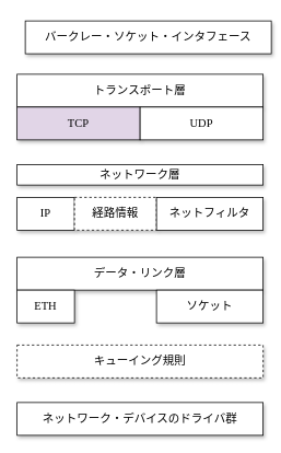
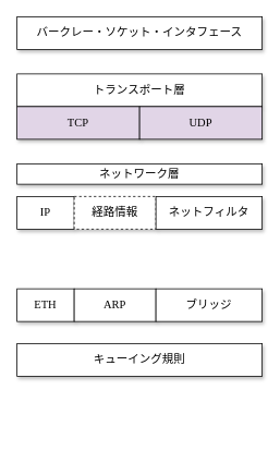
- <mxCell id="2" value="&lt;font style=&quot;font-size: 14px&quot; face=&quot;ヒラギノ角ゴ Pro W5&quot;&gt;バークレー・ソケット・インタフェース&lt;/font&gt;" style="rounded=0;whiteSpace=wrap;html=1;shadow=1;glass=0;" vertex="1" parent="1"><mxGeometry x="30" y="25" width="300" height="40" as="geometry" /></mxCell>
+ <mxCell id="2" value="&lt;font style=&quot;font-size: 14px&quot; face=&quot;ヒラギノ角ゴ Pro W5&quot;&gt;バークレー・ソケット・インタフェース&lt;/font&gt;" style="rounded=0;whiteSpace=wrap;html=1;shadow=1;glass=0;" vertex="1" parent="1"><mxGeometry x="20" y="20" width="300" height="40" as="geometry" /></mxCell>
- <mxCell id="5" value="&lt;font face=&quot;ヒラギノ角ゴ Pro W5&quot;&gt;&lt;span style=&quot;font-size: 14px&quot;&gt;UDP&lt;br&gt;&lt;/span&gt;&lt;/font&gt;" style="rounded=0;whiteSpace=wrap;html=1;shadow=1;glass=0;" vertex="1" parent="1"><mxGeometry x="170" y="130" width="150" height="40" as="geometry" /></mxCell>
+ <mxCell id="5" value="&lt;font face=&quot;ヒラギノ角ゴ Pro W5&quot;&gt;&lt;span style=&quot;font-size: 14px&quot;&gt;UDP&lt;br&gt;&lt;/span&gt;&lt;/font&gt;" style="rounded=0;whiteSpace=wrap;html=1;shadow=1;glass=0;fillColor=#e1d5e7;" vertex="1" parent="1"><mxGeometry x="170" y="130" width="150" height="40" as="geometry" /></mxCell>
- <mxCell id="10" value="&lt;font style=&quot;font-size: 14px&quot; face=&quot;ヒラギノ角ゴ Pro W5&quot;&gt;データ・リンク層&lt;/font&gt;" style="rounded=0;whiteSpace=wrap;html=1;shadow=1;glass=0;" vertex="1" parent="1"><mxGeometry x="20" y="313" width="300" height="40" as="geometry" /></mxCell>
+ <mxCell id="12" value="&lt;font face=&quot;ヒラギノ角ゴ Pro W5&quot;&gt;&lt;span style=&quot;font-size: 14px&quot;&gt;ARP&lt;/span&gt;&lt;/font&gt;" style="rounded=0;whiteSpace=wrap;html=1;shadow=1;glass=0;" vertex="1" parent="1"><mxGeometry x="90" y="353" width="100" height="40" as="geometry" /></mxCell>
- <mxCell id="13" value="&lt;font face=&quot;ヒラギノ角ゴ Pro W5&quot;&gt;&lt;span style=&quot;font-size: 14px&quot;&gt;ソケット&lt;br&gt;&lt;/span&gt;&lt;/font&gt;" style="rounded=0;whiteSpace=wrap;html=1;shadow=1;glass=0;" vertex="1" parent="1"><mxGeometry x="190" y="353" width="130" height="40" as="geometry" /></mxCell>
+ <mxCell id="13" value="&lt;font face=&quot;ヒラギノ角ゴ Pro W5&quot;&gt;&lt;span style=&quot;font-size: 14px&quot;&gt;ブリッジ&lt;br&gt;&lt;/span&gt;&lt;/font&gt;" style="rounded=0;whiteSpace=wrap;html=1;shadow=1;glass=0;" vertex="1" parent="1"><mxGeometry x="190" y="353" width="130" height="40" as="geometry" /></mxCell>
- <mxCell id="14" value="&lt;font face=&quot;ヒラギノ角ゴ Pro W5&quot;&gt;&lt;span style=&quot;font-size: 14px&quot;&gt;キューイング規則&lt;/span&gt;&lt;/font&gt;" style="rounded=0;whiteSpace=wrap;html=1;shadow=1;glass=0;dashed=1;" vertex="1" parent="1"><mxGeometry x="20" y="420" width="300" height="40" as="geometry" /></mxCell>
+ <mxCell id="14" value="&lt;font face=&quot;ヒラギノ角ゴ Pro W5&quot;&gt;&lt;span style=&quot;font-size: 14px&quot;&gt;キューイング規則&lt;/span&gt;&lt;/font&gt;" style="rounded=0;whiteSpace=wrap;html=1;shadow=1;glass=0;" vertex="1" parent="1"><mxGeometry x="20" y="420" width="300" height="40" as="geometry" /></mxCell>
- <mxCell id="15" value="&lt;font face=&quot;ヒラギノ角ゴ Pro W5&quot;&gt;&lt;span style=&quot;font-size: 14px&quot;&gt;ネットワーク・デバイスのドライバ群&lt;/span&gt;&lt;/font&gt;" style="rounded=0;whiteSpace=wrap;html=1;shadow=1;glass=0;" vertex="1" parent="1"><mxGeometry x="20" y="490" width="300" height="40" as="geometry" /></mxCell>
